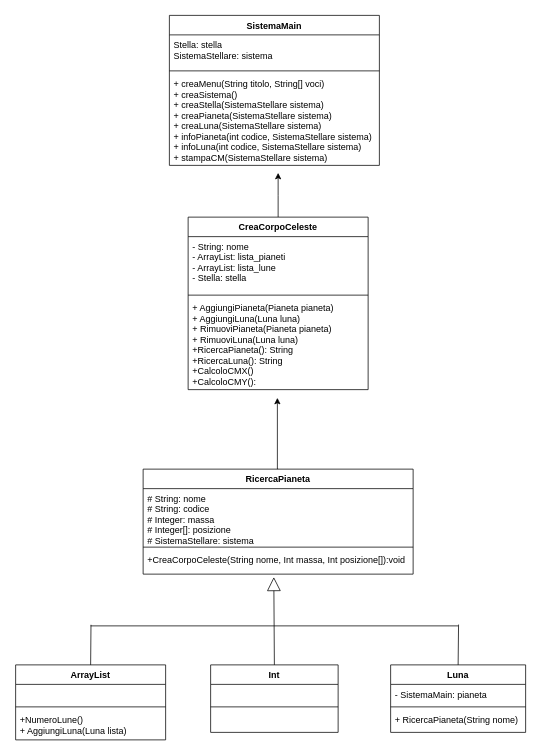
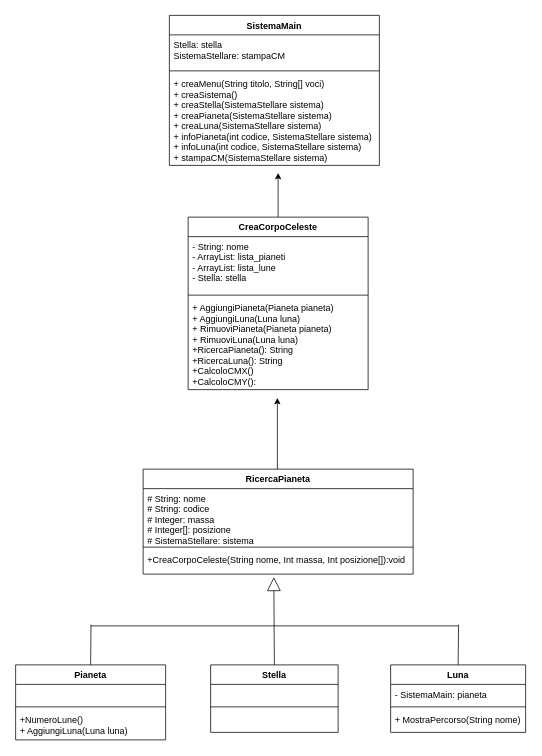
- <mxCell id="29" value="Stella: stella&#10;SistemaStellare: sistema&#10;&#10;" style="text;strokeColor=none;fillColor=none;align=left;verticalAlign=top;spacingLeft=4;spacingRight=4;overflow=hidden;rotatable=0;points=[[0,0.5],[1,0.5]];portConstraint=eastwest;" vertex="1" parent="28"><mxGeometry y="26" width="280" height="44" as="geometry" /></mxCell>
+ <mxCell id="29" value="Stella: stella&#10;SistemaStellare: stampaCM&#10;&#10;" style="text;strokeColor=none;fillColor=none;align=left;verticalAlign=top;spacingLeft=4;spacingRight=4;overflow=hidden;rotatable=0;points=[[0,0.5],[1,0.5]];portConstraint=eastwest;" vertex="1" parent="28"><mxGeometry y="26" width="280" height="44" as="geometry" /></mxCell>
- <mxCell id="20" value="ArrayList" style="swimlane;fontStyle=1;align=center;verticalAlign=top;childLayout=stackLayout;horizontal=1;startSize=26;horizontalStack=0;resizeParent=1;resizeParentMax=0;resizeLast=0;collapsible=1;marginBottom=0;" parent="1" vertex="1"><mxGeometry x="20" y="886" width="200" height="100" as="geometry" /></mxCell>
+ <mxCell id="20" value="Pianeta" style="swimlane;fontStyle=1;align=center;verticalAlign=top;childLayout=stackLayout;horizontal=1;startSize=26;horizontalStack=0;resizeParent=1;resizeParentMax=0;resizeLast=0;collapsible=1;marginBottom=0;" parent="1" vertex="1"><mxGeometry x="20" y="886" width="200" height="100" as="geometry" /></mxCell>
- <mxCell id="12" value="Int" style="swimlane;fontStyle=1;align=center;verticalAlign=top;childLayout=stackLayout;horizontal=1;startSize=26;horizontalStack=0;resizeParent=1;resizeParentMax=0;resizeLast=0;collapsible=1;marginBottom=0;" parent="1" vertex="1"><mxGeometry x="280" y="886" width="170" height="90" as="geometry" /></mxCell>
+ <mxCell id="12" value="Stella" style="swimlane;fontStyle=1;align=center;verticalAlign=top;childLayout=stackLayout;horizontal=1;startSize=26;horizontalStack=0;resizeParent=1;resizeParentMax=0;resizeLast=0;collapsible=1;marginBottom=0;" parent="1" vertex="1"><mxGeometry x="280" y="886" width="170" height="90" as="geometry" /></mxCell>
- <mxCell id="23" value="+NumeroLune()&#10;+ AggiungiLuna(Luna lista)&#10;" style="text;strokeColor=none;fillColor=none;align=left;verticalAlign=top;spacingLeft=4;spacingRight=4;overflow=hidden;rotatable=0;points=[[0,0.5],[1,0.5]];portConstraint=eastwest;" parent="20" vertex="1"><mxGeometry y="60" width="200" height="40" as="geometry" /></mxCell>
+ <mxCell id="23" value="+NumeroLune()&#10;+ AggiungiLuna(Luna luna)&#10;" style="text;strokeColor=none;fillColor=none;align=left;verticalAlign=top;spacingLeft=4;spacingRight=4;overflow=hidden;rotatable=0;points=[[0,0.5],[1,0.5]];portConstraint=eastwest;" parent="20" vertex="1"><mxGeometry y="60" width="200" height="40" as="geometry" /></mxCell>
- <mxCell id="19" value="+ RicercaPianeta(String nome)" style="text;strokeColor=none;fillColor=none;align=left;verticalAlign=top;spacingLeft=4;spacingRight=4;overflow=hidden;rotatable=0;points=[[0,0.5],[1,0.5]];portConstraint=eastwest;" parent="16" vertex="1"><mxGeometry y="60" width="180" height="30" as="geometry" /></mxCell>
+ <mxCell id="19" value="+ MostraPercorso(String nome)" style="text;strokeColor=none;fillColor=none;align=left;verticalAlign=top;spacingLeft=4;spacingRight=4;overflow=hidden;rotatable=0;points=[[0,0.5],[1,0.5]];portConstraint=eastwest;" parent="16" vertex="1"><mxGeometry y="60" width="180" height="30" as="geometry" /></mxCell>
